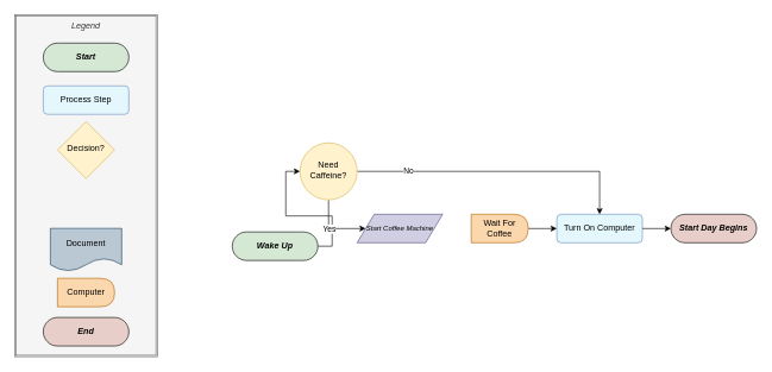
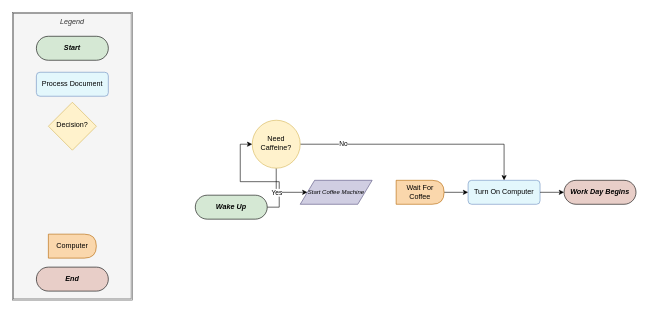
- <mxCell id="3" value="Process Step" style="rounded=1;whiteSpace=wrap;html=1;fontSize=12;glass=0;strokeWidth=1;shadow=0;fillColor=#E3F7FC;strokeColor=#6c8ebf;movable=0;resizable=0;rotatable=0;deletable=0;editable=0;locked=1;connectable=0;" parent="1" vertex="1"><mxGeometry x="60" y="120" width="120" height="40" as="geometry" /></mxCell>
+ <mxCell id="3" value="Process Document" style="rounded=1;whiteSpace=wrap;html=1;fontSize=12;glass=0;strokeWidth=1;shadow=0;fillColor=#E3F7FC;strokeColor=#6c8ebf;movable=0;resizable=0;rotatable=0;deletable=0;editable=0;locked=1;connectable=0;" parent="1" vertex="1"><mxGeometry x="60" y="120" width="120" height="40" as="geometry" /></mxCell>
- <mxCell id="20" value="Start Day Begins" style="html=1;dashed=0;whiteSpace=wrap;shape=mxgraph.dfd.start;fontStyle=3;fillColor=#E8CEC8;strokeColor=default;movable=1;resizable=1;rotatable=1;deletable=1;editable=1;locked=0;connectable=1;" vertex="1" parent="1"><mxGeometry x="940" y="300.21" width="120" height="40" as="geometry" /></mxCell>
+ <mxCell id="20" value="Work Day Begins" style="html=1;dashed=0;whiteSpace=wrap;shape=mxgraph.dfd.start;fontStyle=3;fillColor=#E8CEC8;strokeColor=default;movable=1;resizable=1;rotatable=1;deletable=1;editable=1;locked=0;connectable=1;" vertex="1" parent="1"><mxGeometry x="940" y="300.21" width="120" height="40" as="geometry" /></mxCell>
- <mxCell id="4" value="Document" style="shape=document;whiteSpace=wrap;html=1;boundedLbl=1;fillColor=#bac8d3;strokeColor=#23445d;movable=0;resizable=0;rotatable=0;deletable=0;editable=0;locked=1;connectable=0;" vertex="1" parent="1"><mxGeometry x="70" y="320" width="100" height="60" as="geometry" /></mxCell>
